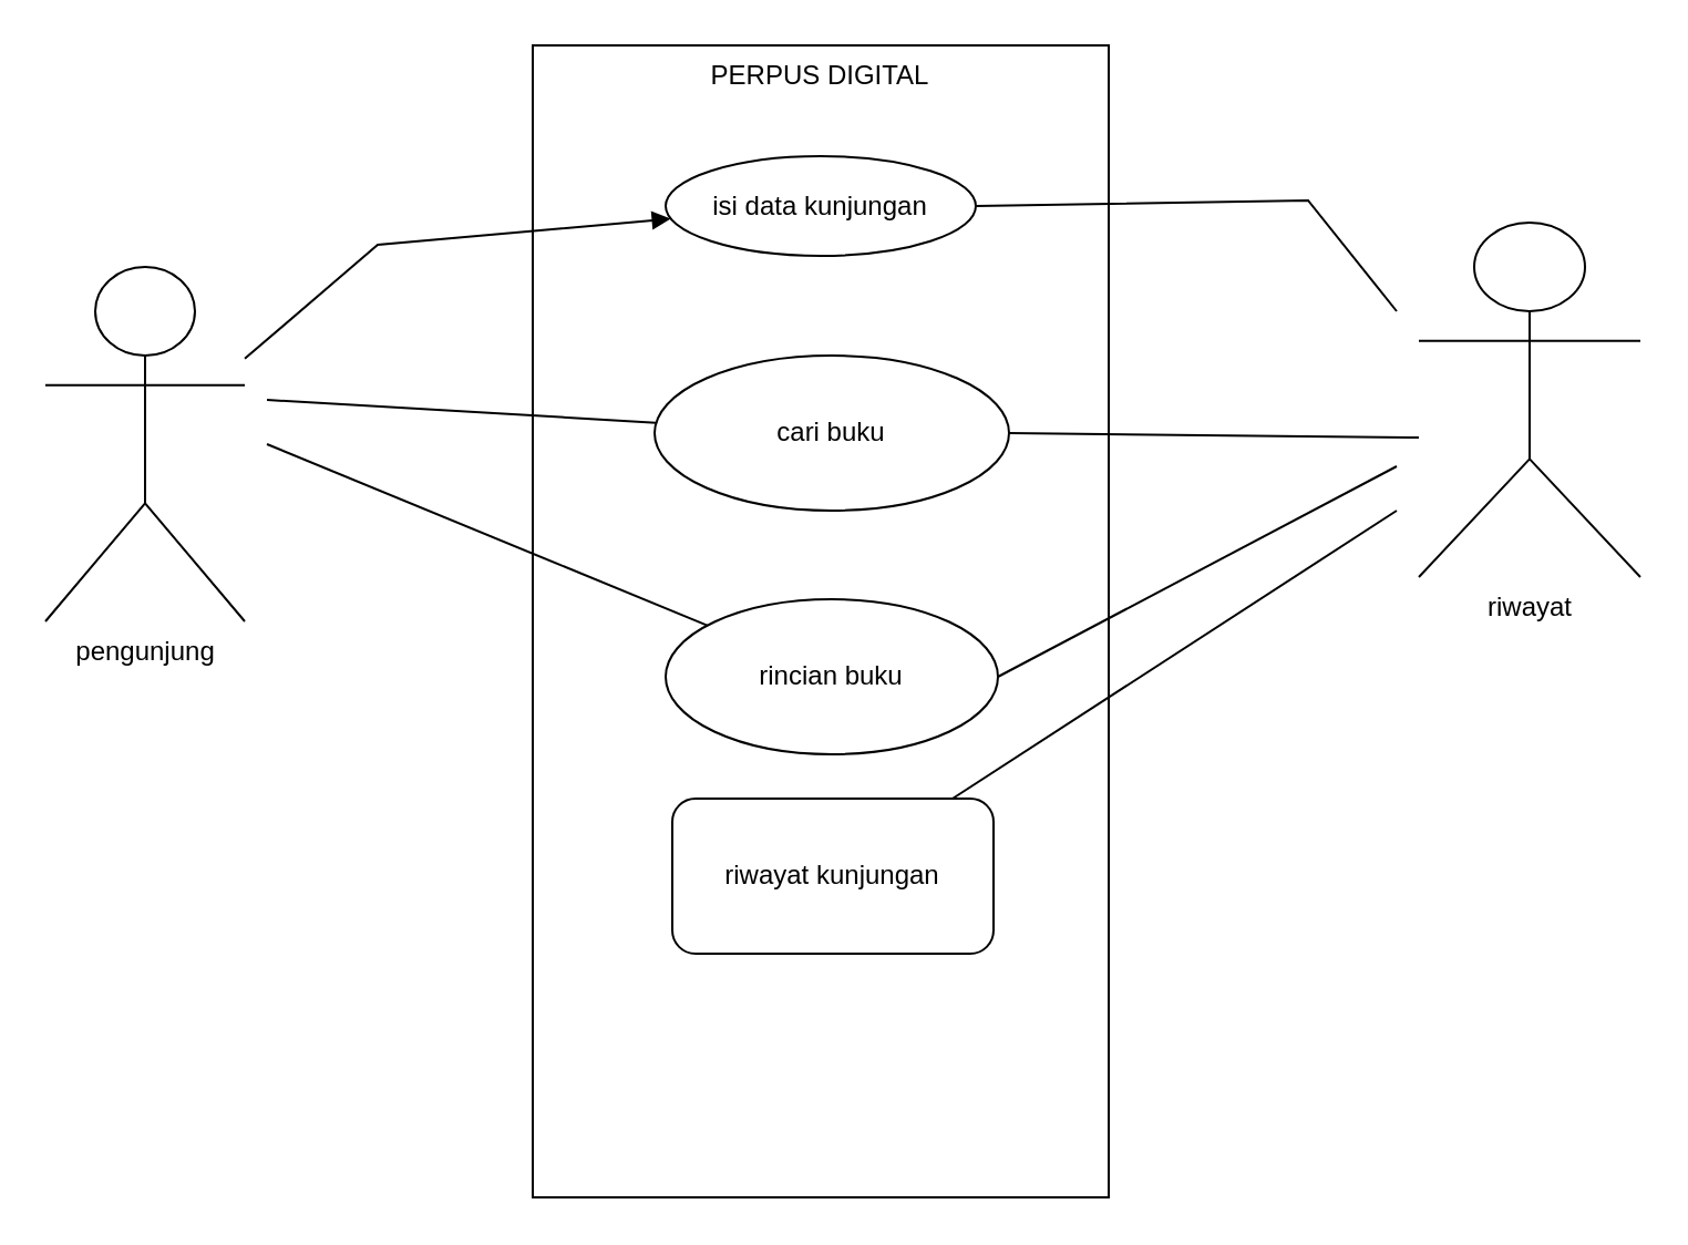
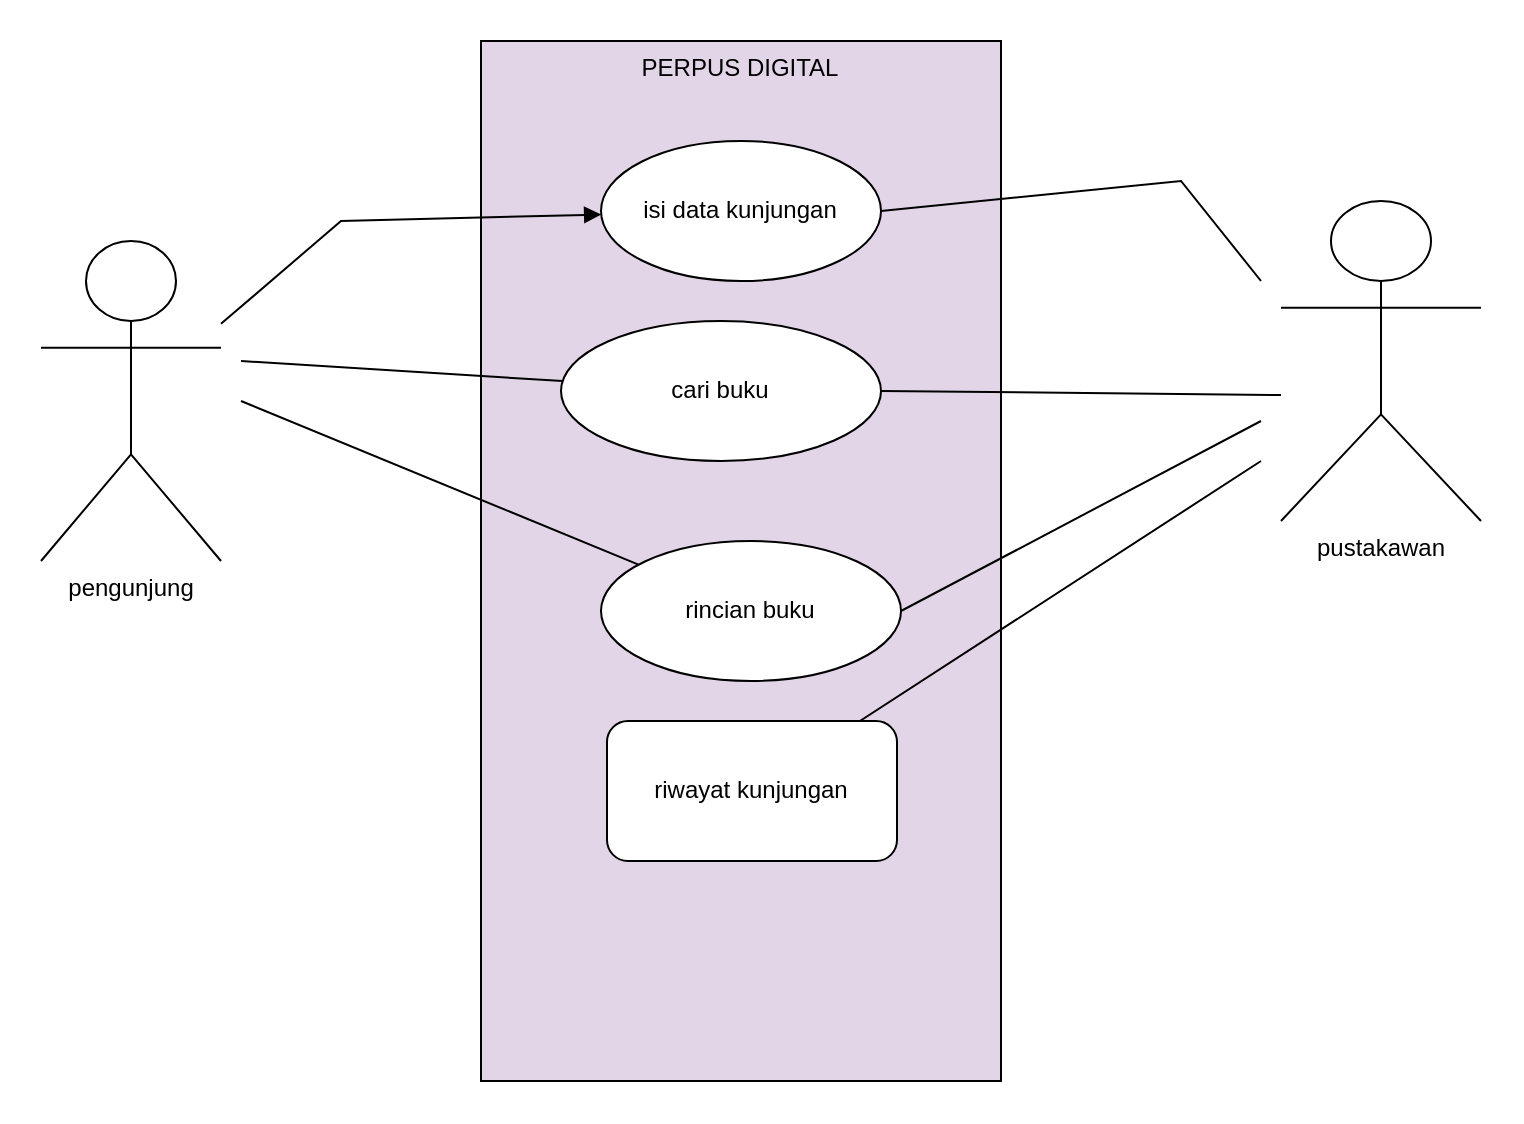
- <mxCell id="2" value="PERPUS DIGITAL" style="rounded=0;whiteSpace=wrap;html=1;verticalAlign=top;" vertex="1" parent="1"><mxGeometry x="240" y="20" width="260" height="520" as="geometry" /></mxCell>
+ <mxCell id="2" value="PERPUS DIGITAL" style="rounded=0;whiteSpace=wrap;html=1;verticalAlign=top;fillColor=#e1d5e7;" vertex="1" parent="1"><mxGeometry x="240" y="20" width="260" height="520" as="geometry" /></mxCell>
- <mxCell id="3" value="isi data kunjungan" style="ellipse;whiteSpace=wrap;html=1;" vertex="1" parent="1"><mxGeometry x="300" y="70" width="140" height="45" as="geometry" /></mxCell>
+ <mxCell id="3" value="isi data kunjungan" style="ellipse;whiteSpace=wrap;html=1;" vertex="1" parent="1"><mxGeometry x="300" y="70" width="140" height="70" as="geometry" /></mxCell>
- <mxCell id="4" value="cari buku" style="ellipse;whiteSpace=wrap;html=1;" vertex="1" parent="1"><mxGeometry x="295" y="160" width="160" height="70" as="geometry" /></mxCell>
+ <mxCell id="4" value="cari buku" style="ellipse;whiteSpace=wrap;html=1;" vertex="1" parent="1"><mxGeometry x="280" y="160" width="160" height="70" as="geometry" /></mxCell>
- <mxCell id="8" value="riwayat" style="shape=umlActor;verticalLabelPosition=bottom;verticalAlign=top;html=1;outlineConnect=0;" vertex="1" parent="1"><mxGeometry x="640" y="100" width="100" height="160" as="geometry" /></mxCell>
+ <mxCell id="8" value="pustakawan" style="shape=umlActor;verticalLabelPosition=bottom;verticalAlign=top;html=1;outlineConnect=0;" vertex="1" parent="1"><mxGeometry x="640" y="100" width="100" height="160" as="geometry" /></mxCell>
